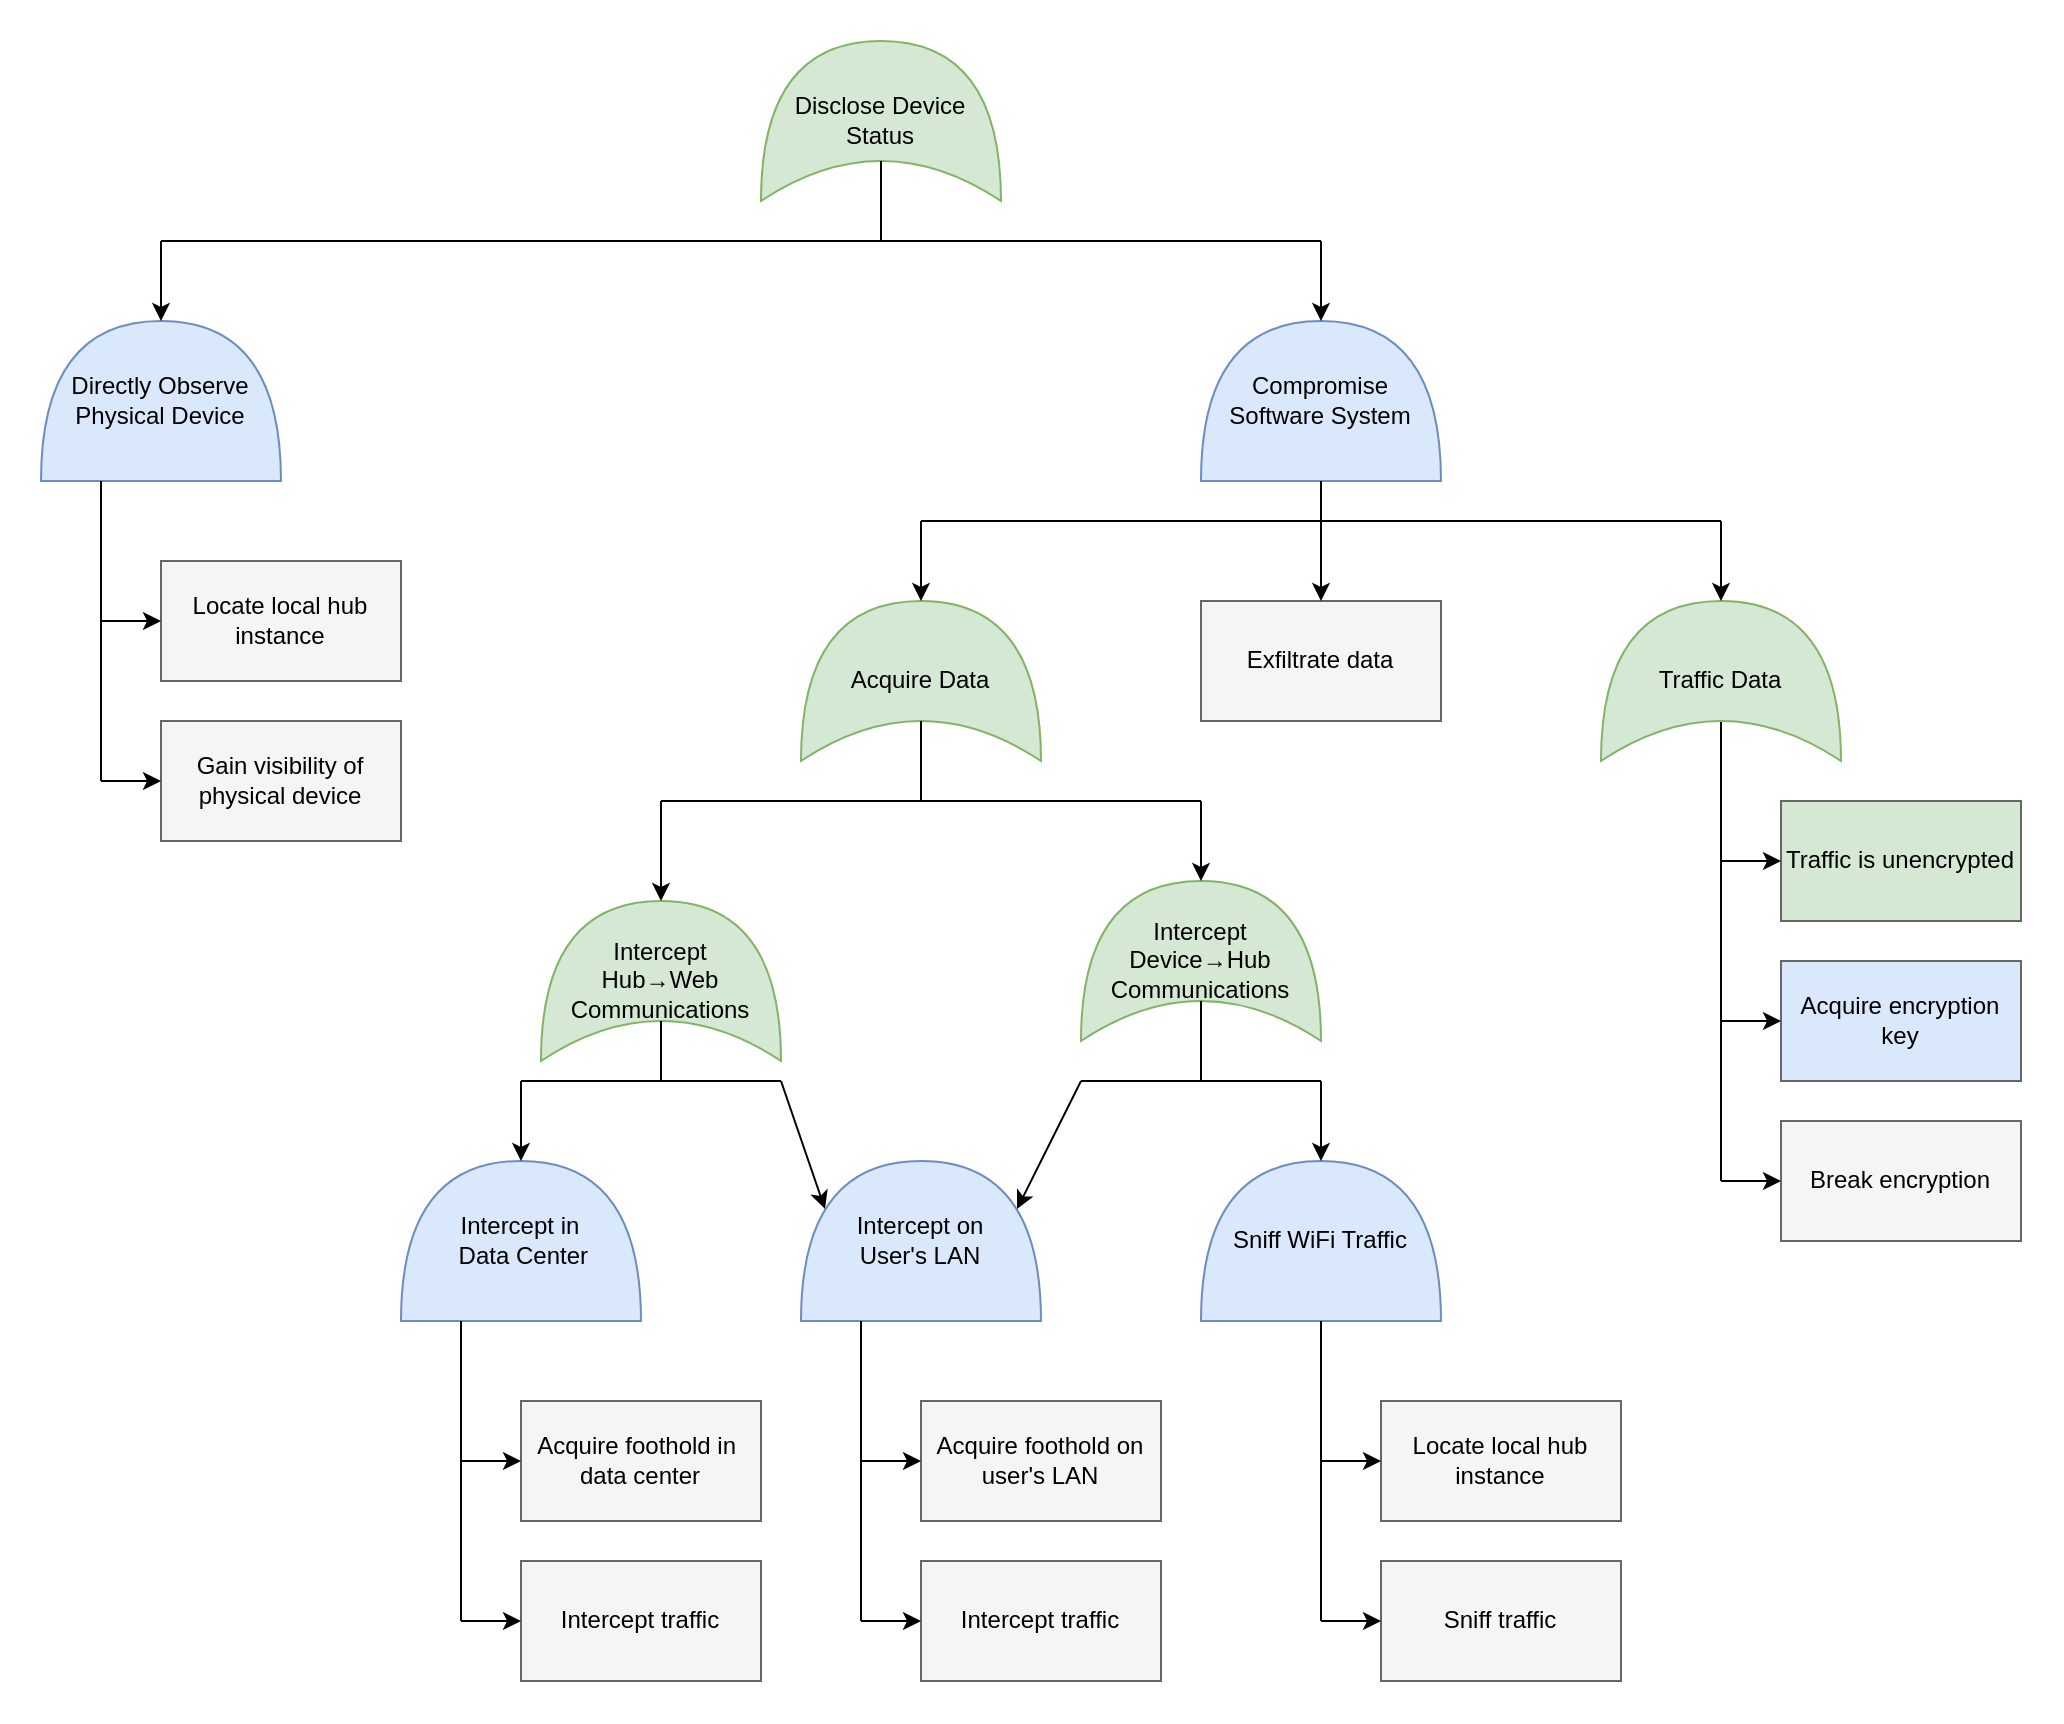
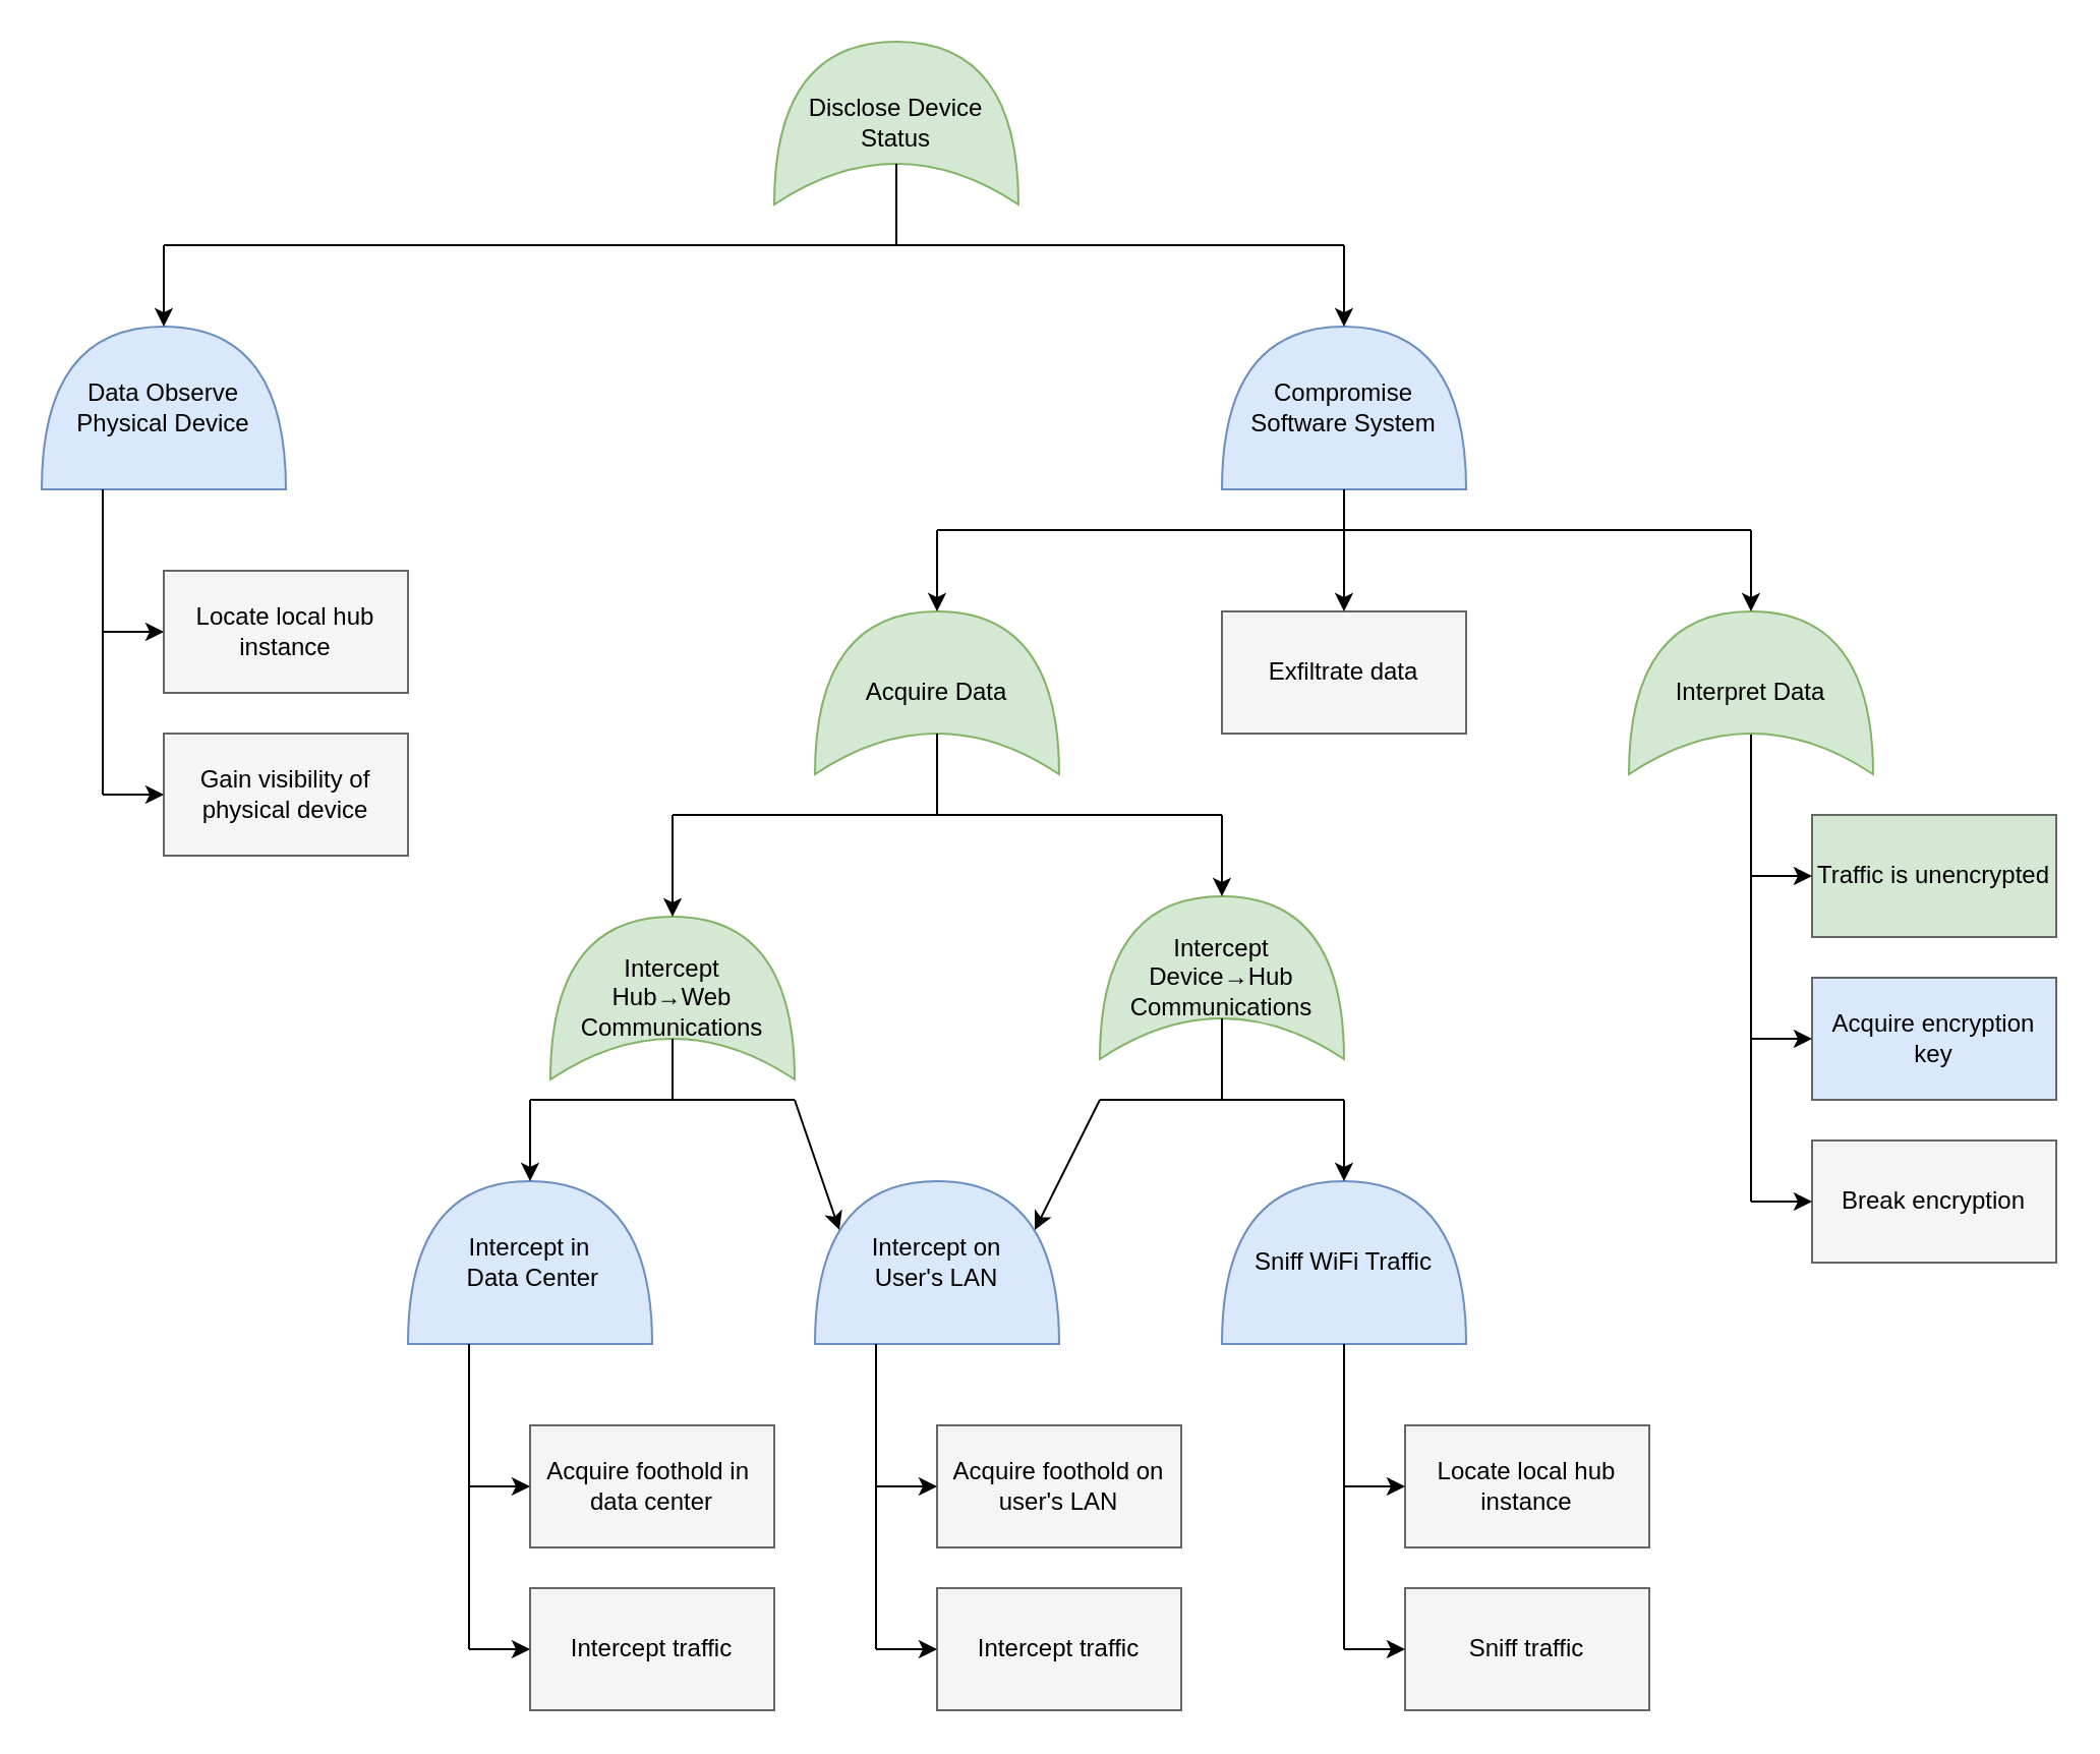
- <mxCell id="5" value="Directly Observe Physical Device" style="shape=or;whiteSpace=wrap;html=1;direction=north;fillColor=#dae8fc;strokeColor=#6c8ebf;" parent="1" vertex="1"><mxGeometry x="20" y="160" width="120" height="80" as="geometry" /></mxCell>
+ <mxCell id="5" value="Data Observe Physical Device" style="shape=or;whiteSpace=wrap;html=1;direction=north;fillColor=#dae8fc;strokeColor=#6c8ebf;" parent="1" vertex="1"><mxGeometry x="20" y="160" width="120" height="80" as="geometry" /></mxCell>
- <mxCell id="43" value="Traffic Data" style="shape=xor;whiteSpace=wrap;html=1;fillColor=#d5e8d4;strokeColor=#82b366;direction=north;" parent="1" vertex="1"><mxGeometry x="800" y="300" width="120" height="80" as="geometry" /></mxCell>
+ <mxCell id="43" value="Interpret Data" style="shape=xor;whiteSpace=wrap;html=1;fillColor=#d5e8d4;strokeColor=#82b366;direction=north;" parent="1" vertex="1"><mxGeometry x="800" y="300" width="120" height="80" as="geometry" /></mxCell>
